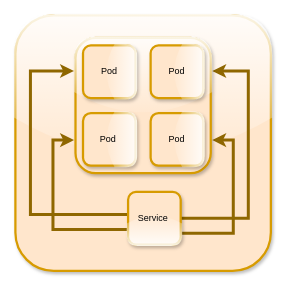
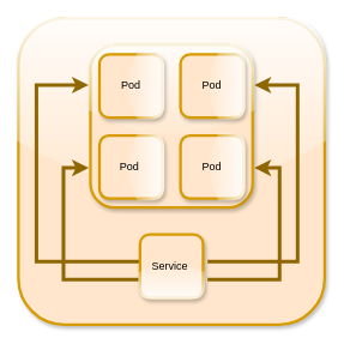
- <mxCell id="14" value="Service&amp;nbsp;" style="whiteSpace=wrap;html=1;aspect=fixed;rounded=1;shadow=1;glass=1;sketch=0;strokeColor=#d79b00;strokeWidth=3;fontFamily=Helvetica;fontSize=12;fontColor=default;fillColor=#ffe6cc;direction=west;container=0;" vertex="1" parent="4"><mxGeometry x="130" y="205" width="70" height="70" as="geometry" /></mxCell>
+ <mxCell id="14" value="Service&amp;nbsp;" style="whiteSpace=wrap;html=1;aspect=fixed;rounded=1;shadow=1;glass=1;sketch=0;strokeColor=#d79b00;strokeWidth=3;fontFamily=Helvetica;fontSize=12;fontColor=default;fillColor=#ffe6cc;direction=west;container=0;" vertex="1" parent="4"><mxGeometry x="115" y="210" width="70" height="70" as="geometry" /></mxCell>
